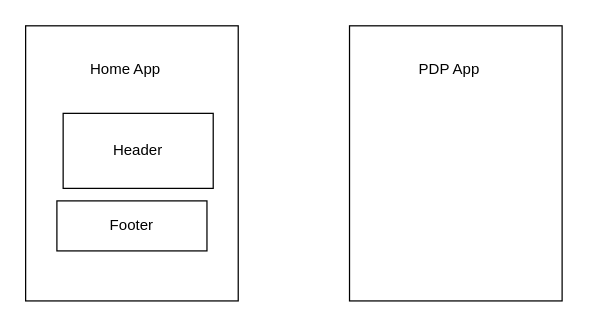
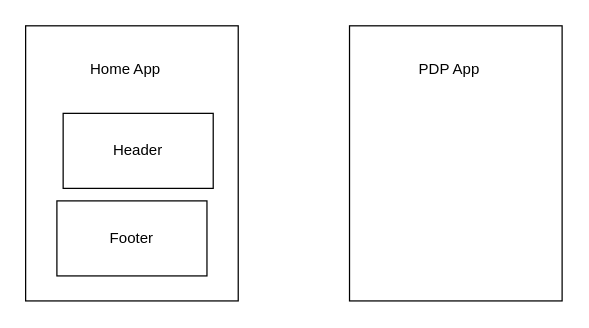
- <mxCell id="5" value="Footer" style="rounded=0;whiteSpace=wrap;html=1;" parent="1" vertex="1"><mxGeometry x="45" y="160" width="120" height="40" as="geometry" /></mxCell>
+ <mxCell id="5" value="Footer" style="rounded=0;whiteSpace=wrap;html=1;" parent="1" vertex="1"><mxGeometry x="45" y="160" width="120" height="60" as="geometry" /></mxCell>
